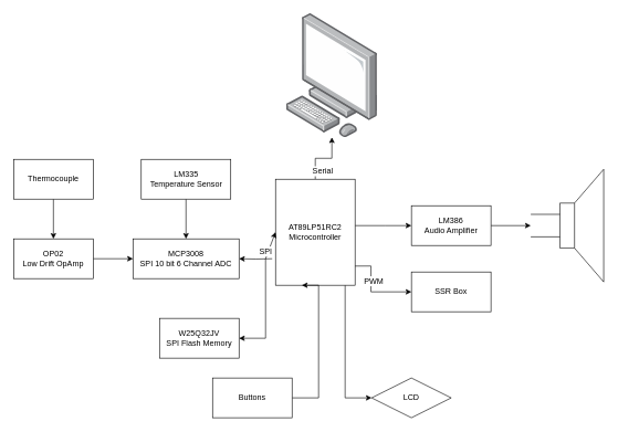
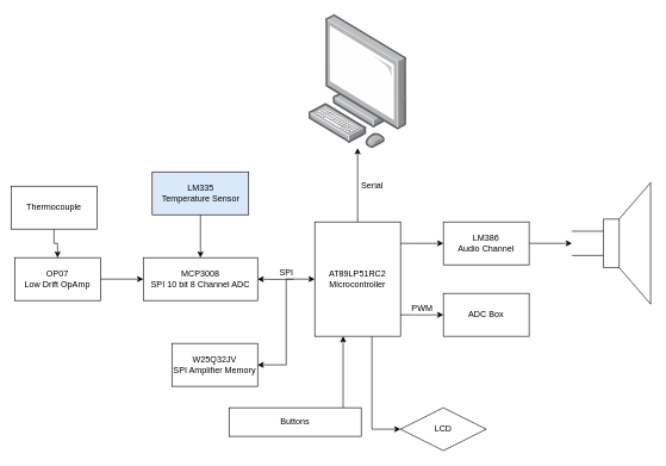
- <mxCell id="22" value="Thermocouple" style="rounded=0;whiteSpace=wrap;html=1;" parent="1" vertex="1"><mxGeometry x="20" y="240" width="120" height="60" as="geometry" /></mxCell>
+ <mxCell id="22" value="Thermocouple" style="rounded=0;whiteSpace=wrap;html=1;" parent="1" vertex="1"><mxGeometry x="15" y="260" width="120" height="60" as="geometry" /></mxCell>
- <mxCell id="24" value="LM335&lt;br&gt;Temperature Sensor" style="rounded=0;whiteSpace=wrap;html=1;" parent="1" vertex="1"><mxGeometry x="212.5" y="240" width="135" height="60" as="geometry" /></mxCell>
+ <mxCell id="24" value="LM335&lt;br&gt;Temperature Sensor" style="rounded=0;whiteSpace=wrap;html=1;fillColor=#dae8fc;" parent="1" vertex="1"><mxGeometry x="212.5" y="240" width="135" height="60" as="geometry" /></mxCell>
- <mxCell id="13" value="LM386&lt;br&gt;Audio Amplifier" style="rounded=0;whiteSpace=wrap;html=1;" parent="1" vertex="1"><mxGeometry x="620" y="310" width="120" height="60" as="geometry" /></mxCell>
+ <mxCell id="13" value="LM386&lt;br&gt;Audio Channel" style="rounded=0;whiteSpace=wrap;html=1;" parent="1" vertex="1"><mxGeometry x="620" y="310" width="120" height="60" as="geometry" /></mxCell>
- <mxCell id="7" value="AT89LP51RC2&lt;br&gt;Microcontroller" style="rounded=0;whiteSpace=wrap;html=1;" parent="1" vertex="1"><mxGeometry x="415" y="270" width="120" height="160" as="geometry" /></mxCell>
+ <mxCell id="7" value="AT89LP51RC2&lt;br&gt;Microcontroller" style="rounded=0;whiteSpace=wrap;html=1;" parent="1" vertex="1"><mxGeometry x="440" y="310" width="120" height="160" as="geometry" /></mxCell>
- <mxCell id="17" value="OP02&lt;br&gt;Low Drift OpAmp" style="rounded=0;whiteSpace=wrap;html=1;" parent="1" vertex="1"><mxGeometry x="20" y="360" width="120" height="60" as="geometry" /></mxCell>
+ <mxCell id="17" value="OP07&lt;br&gt;Low Drift OpAmp" style="rounded=0;whiteSpace=wrap;html=1;" parent="1" vertex="1"><mxGeometry x="20" y="360" width="120" height="60" as="geometry" /></mxCell>
- <mxCell id="19" value="MCP3008&lt;br&gt;SPI 10 bit 6 Channel ADC" style="rounded=0;whiteSpace=wrap;html=1;" parent="1" vertex="1"><mxGeometry x="200" y="360" width="160" height="60" as="geometry" /></mxCell>
+ <mxCell id="19" value="MCP3008&lt;br&gt;SPI 10 bit 8 Channel ADC" style="rounded=0;whiteSpace=wrap;html=1;" parent="1" vertex="1"><mxGeometry x="200" y="360" width="160" height="60" as="geometry" /></mxCell>
- <mxCell id="11" value="SSR Box" style="rounded=0;whiteSpace=wrap;html=1;" parent="1" vertex="1"><mxGeometry x="620" y="410" width="120" height="60" as="geometry" /></mxCell>
+ <mxCell id="11" value="ADC Box" style="rounded=0;whiteSpace=wrap;html=1;" parent="1" vertex="1"><mxGeometry x="620" y="410" width="120" height="60" as="geometry" /></mxCell>
- <mxCell id="20" value="W25Q32JV&lt;br&gt;SPI Flash Memory" style="rounded=0;whiteSpace=wrap;html=1;" parent="1" vertex="1"><mxGeometry x="240" y="480" width="120" height="60" as="geometry" /></mxCell>
+ <mxCell id="20" value="W25Q32JV&lt;br&gt;SPI Amplifier Memory" style="rounded=0;whiteSpace=wrap;html=1;" parent="1" vertex="1"><mxGeometry x="240" y="480" width="120" height="60" as="geometry" /></mxCell>
- <mxCell id="9" value="Buttons" style="rounded=0;whiteSpace=wrap;html=1;" parent="1" vertex="1"><mxGeometry x="320" y="570" width="120" height="60" as="geometry" /></mxCell>
+ <mxCell id="9" value="Buttons" style="rounded=0;whiteSpace=wrap;html=1;" parent="1" vertex="1"><mxGeometry x="320" y="570" width="185" height="40" as="geometry" /></mxCell>
